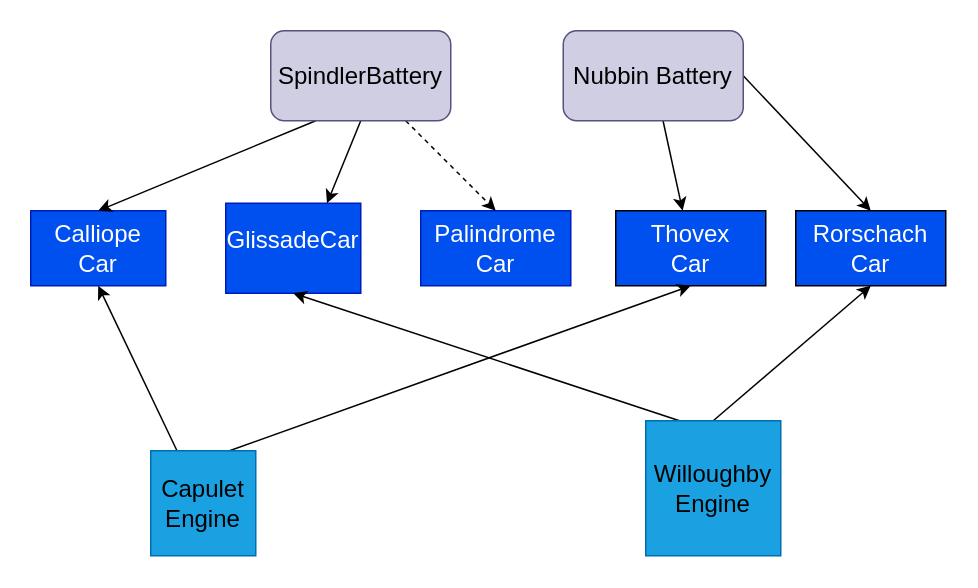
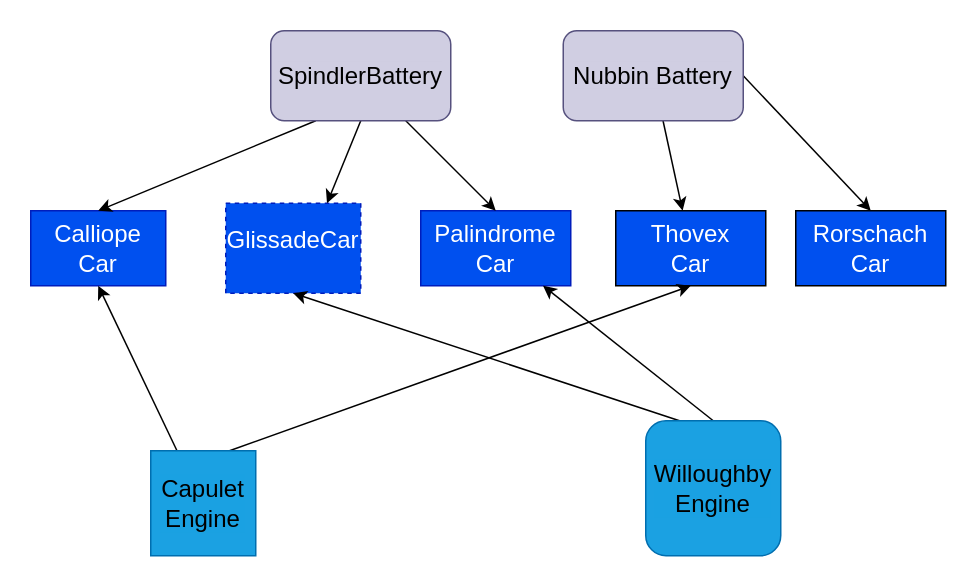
- <mxCell id="14" style="edgeStyle=none;html=1;exitX=0.75;exitY=1;exitDx=0;exitDy=0;entryX=0.5;entryY=0;entryDx=0;entryDy=0;fontSize=16;fontColor=#FFFFFF;dashed=1;" edge="1" parent="1" source="16" target="4"><mxGeometry relative="1" as="geometry" /></mxCell>
+ <mxCell id="14" style="edgeStyle=none;html=1;exitX=0.75;exitY=1;exitDx=0;exitDy=0;entryX=0.5;entryY=0;entryDx=0;entryDy=0;fontSize=16;fontColor=#FFFFFF;" edge="1" parent="1" source="16" target="4"><mxGeometry relative="1" as="geometry" /></mxCell>
- <mxCell id="3" value="&lt;span id=&quot;docs-internal-guid-0a35b638-7fff-677a-01d9-1f9e5cb6cfeb&quot;&gt;&lt;p style=&quot;line-height: 1.38; margin-top: 0pt; margin-bottom: 8pt;&quot; dir=&quot;ltr&quot;&gt;&lt;span style=&quot;font-size: 12pt; font-family: Arial, sans-serif; font-variant-numeric: normal; font-variant-east-asian: normal; font-variant-alternates: normal; vertical-align: baseline;&quot;&gt;Glissade&lt;/span&gt;&lt;span style=&quot;background-color: initial; font-family: Arial, sans-serif; font-size: 12pt;&quot;&gt;Car&lt;/span&gt;&lt;/p&gt;&lt;/span&gt;" style="rounded=0;whiteSpace=wrap;html=1;fillColor=#0050ef;fontColor=#ffffff;strokeColor=#001DBC;labelBackgroundColor=none;labelBorderColor=none;" vertex="1" parent="1"><mxGeometry x="150" y="135" width="90" height="60" as="geometry" /></mxCell>
+ <mxCell id="3" value="&lt;span id=&quot;docs-internal-guid-0a35b638-7fff-677a-01d9-1f9e5cb6cfeb&quot;&gt;&lt;p style=&quot;line-height: 1.38; margin-top: 0pt; margin-bottom: 8pt;&quot; dir=&quot;ltr&quot;&gt;&lt;span style=&quot;font-size: 12pt; font-family: Arial, sans-serif; font-variant-numeric: normal; font-variant-east-asian: normal; font-variant-alternates: normal; vertical-align: baseline;&quot;&gt;Glissade&lt;/span&gt;&lt;span style=&quot;background-color: initial; font-family: Arial, sans-serif; font-size: 12pt;&quot;&gt;Car&lt;/span&gt;&lt;/p&gt;&lt;/span&gt;" style="rounded=0;whiteSpace=wrap;html=1;fillColor=#0050ef;fontColor=#ffffff;strokeColor=#001DBC;labelBackgroundColor=none;labelBorderColor=none;dashed=1;" vertex="1" parent="1"><mxGeometry x="150" y="135" width="90" height="60" as="geometry" /></mxCell>
- <mxCell id="11" style="edgeStyle=none;html=1;exitX=0.5;exitY=0;exitDx=0;exitDy=0;entryX=0.5;entryY=1;entryDx=0;entryDy=0;fontSize=16;fontColor=#FFFFFF;" edge="1" parent="1" source="12" target="5"><mxGeometry relative="1" as="geometry" /></mxCell>
+ <mxCell id="11" style="edgeStyle=none;html=1;exitX=0.5;exitY=0;exitDx=0;exitDy=0;fontSize=16;fontColor=#FFFFFF;" edge="1" parent="1" source="12" target="4"><mxGeometry relative="1" as="geometry" /></mxCell>
- <mxCell id="12" value="&lt;span id=&quot;docs-internal-guid-14108d41-7fff-0850-f056-109d0a12f36a&quot;&gt;&lt;span style=&quot;font-size: 12pt; font-family: Arial, sans-serif; color: rgb(0, 0, 0); font-variant-numeric: normal; font-variant-east-asian: normal; font-variant-alternates: normal; vertical-align: baseline;&quot;&gt;Willoughby&lt;br&gt;Engine&lt;/span&gt;&lt;/span&gt;" style="whiteSpace=wrap;html=1;aspect=fixed;labelBackgroundColor=#1aa1e2;labelBorderColor=none;fontSize=16;fontColor=#ffffff;fillColor=#1ba1e2;strokeColor=#006EAF;" vertex="1" parent="1"><mxGeometry x="430" y="280" width="90" height="90" as="geometry" /></mxCell>
+ <mxCell id="12" value="&lt;span id=&quot;docs-internal-guid-14108d41-7fff-0850-f056-109d0a12f36a&quot;&gt;&lt;span style=&quot;font-size: 12pt; font-family: Arial, sans-serif; color: rgb(0, 0, 0); font-variant-numeric: normal; font-variant-east-asian: normal; font-variant-alternates: normal; vertical-align: baseline;&quot;&gt;Willoughby&lt;br&gt;Engine&lt;/span&gt;&lt;/span&gt;" style="whiteSpace=wrap;html=1;aspect=fixed;labelBackgroundColor=#1aa1e2;labelBorderColor=none;fontSize=16;fontColor=#ffffff;fillColor=#1ba1e2;strokeColor=#006EAF;rounded=1;" vertex="1" parent="1"><mxGeometry x="430" y="280" width="90" height="90" as="geometry" /></mxCell>
